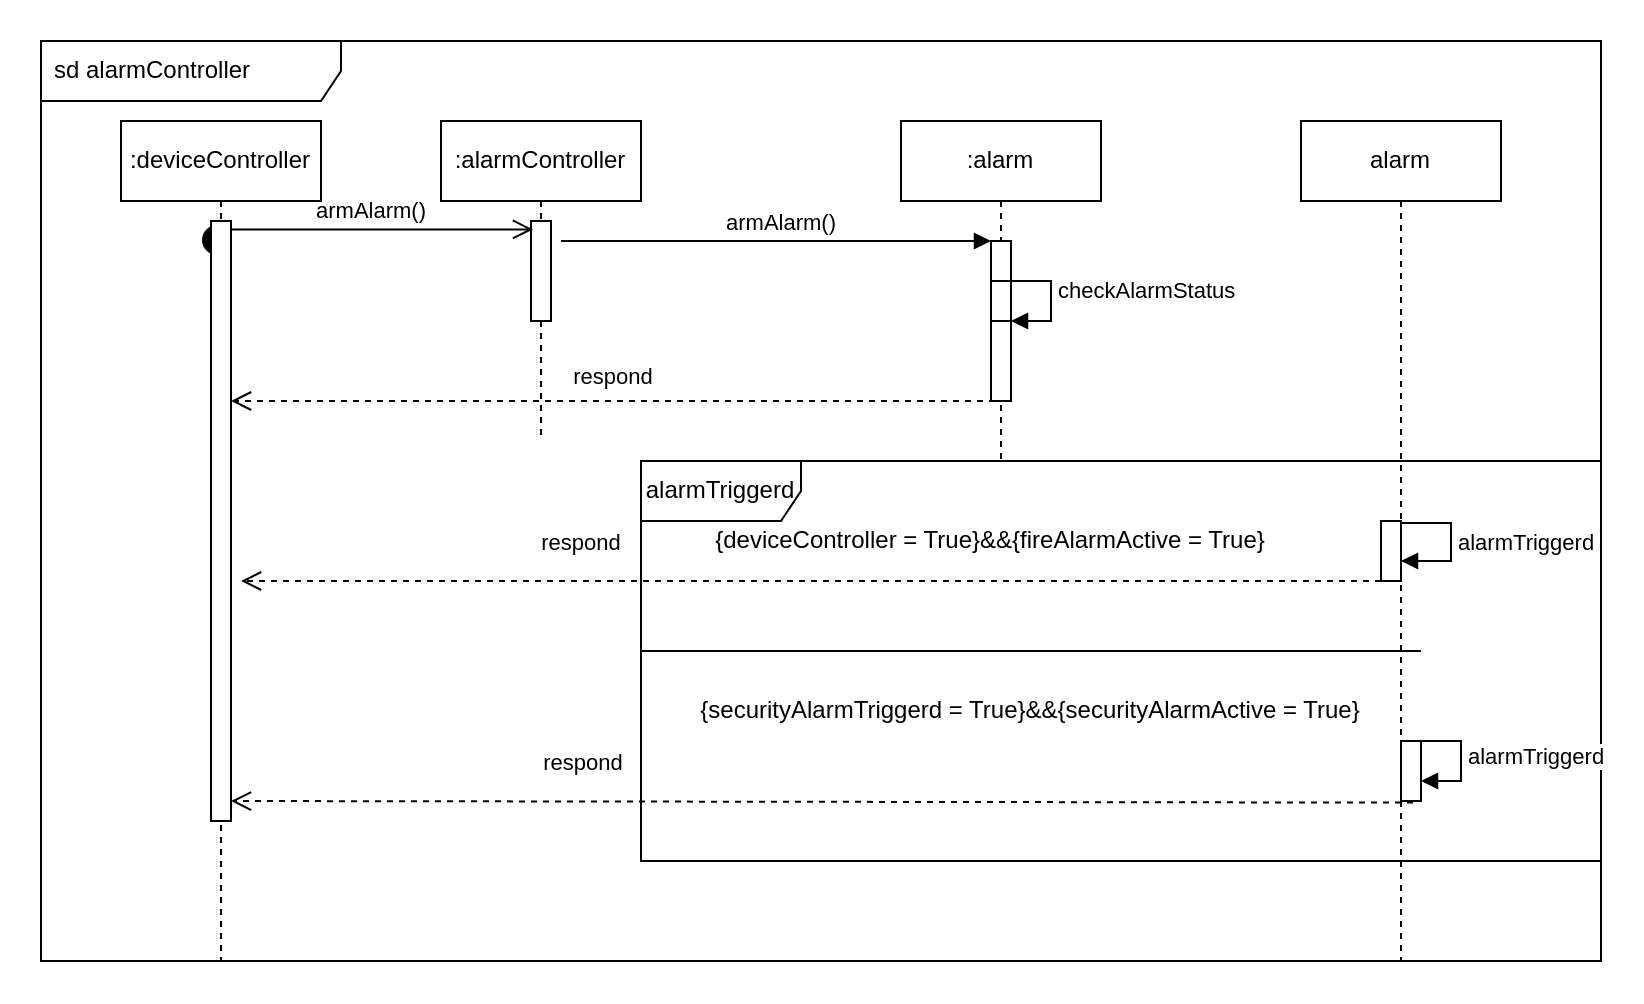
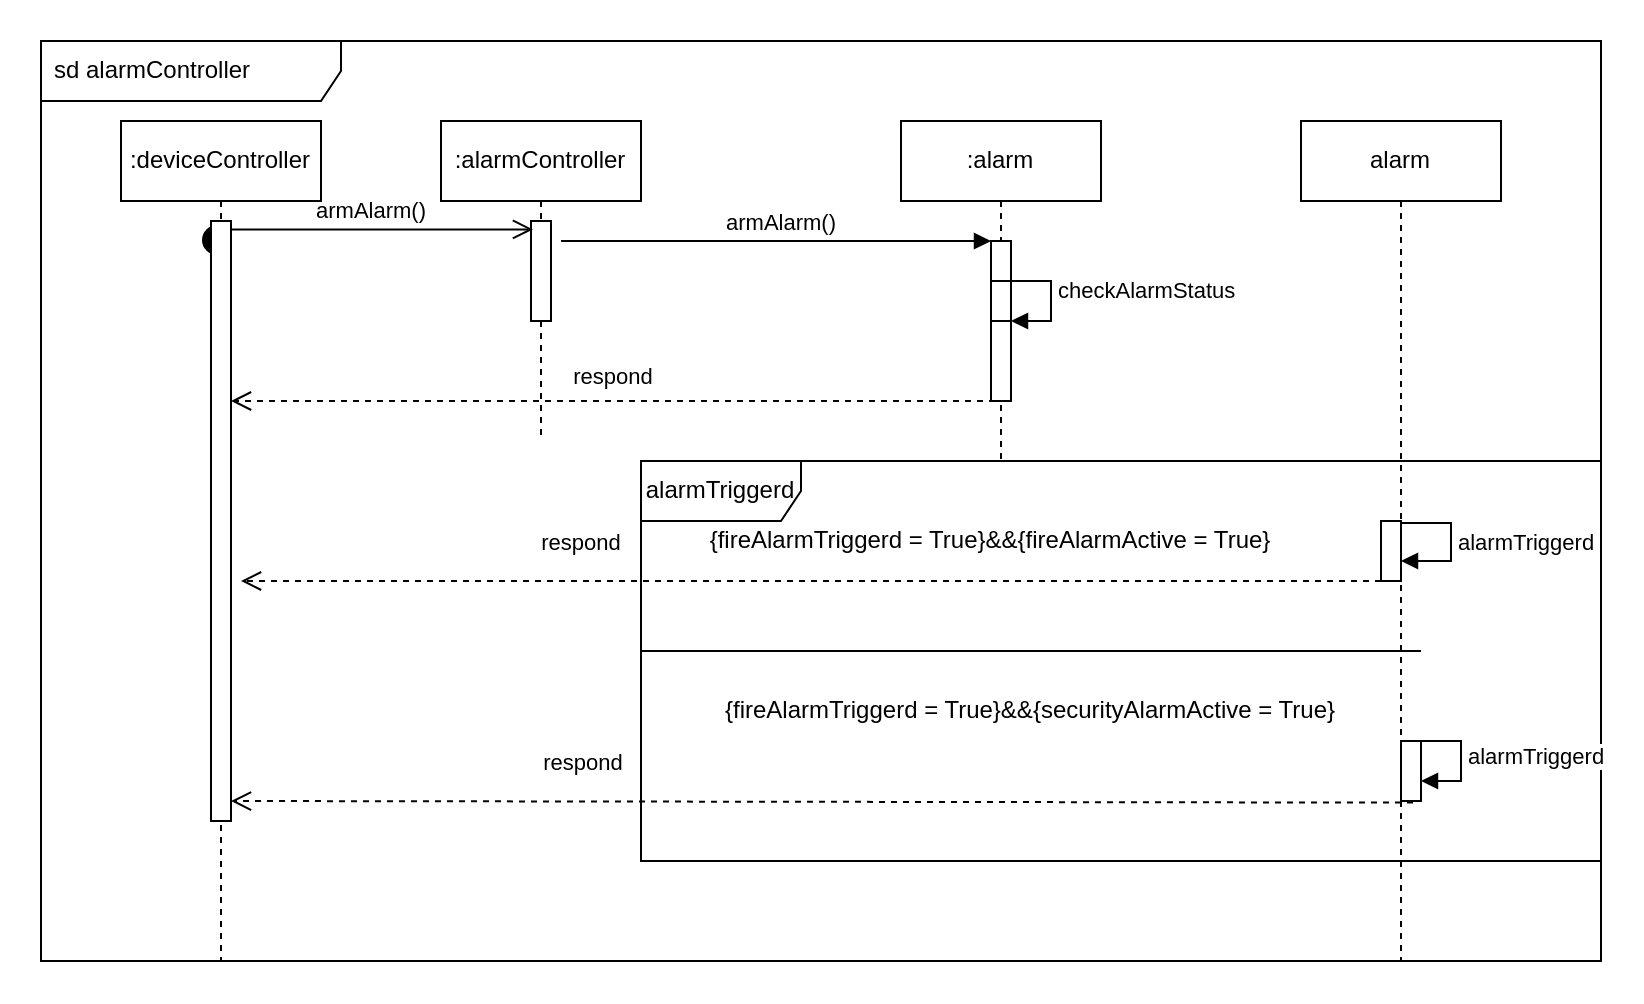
- <mxCell id="13" value="{deviceController = True}&amp;amp;&amp;amp;{fireAlarmActive = True}" style="text;html=1;strokeColor=none;fillColor=none;align=center;verticalAlign=middle;whiteSpace=wrap;rounded=0;" parent="1" vertex="1"><mxGeometry x="320" y="255" width="350" height="30" as="geometry" /></mxCell>
+ <mxCell id="13" value="{fireAlarmTriggerd = True}&amp;amp;&amp;amp;{fireAlarmActive = True}" style="text;html=1;strokeColor=none;fillColor=none;align=center;verticalAlign=middle;whiteSpace=wrap;rounded=0;" parent="1" vertex="1"><mxGeometry x="320" y="255" width="350" height="30" as="geometry" /></mxCell>
- <mxCell id="21" value="{securityAlarmTriggerd = True}&amp;amp;&amp;amp;{securityAlarmActive = True}" style="text;html=1;strokeColor=none;fillColor=none;align=center;verticalAlign=middle;whiteSpace=wrap;rounded=0;" parent="1" vertex="1"><mxGeometry x="320" y="340" width="390" height="30" as="geometry" /></mxCell>
+ <mxCell id="21" value="{fireAlarmTriggerd = True}&amp;amp;&amp;amp;{securityAlarmActive = True}" style="text;html=1;strokeColor=none;fillColor=none;align=center;verticalAlign=middle;whiteSpace=wrap;rounded=0;" parent="1" vertex="1"><mxGeometry x="320" y="340" width="390" height="30" as="geometry" /></mxCell>
